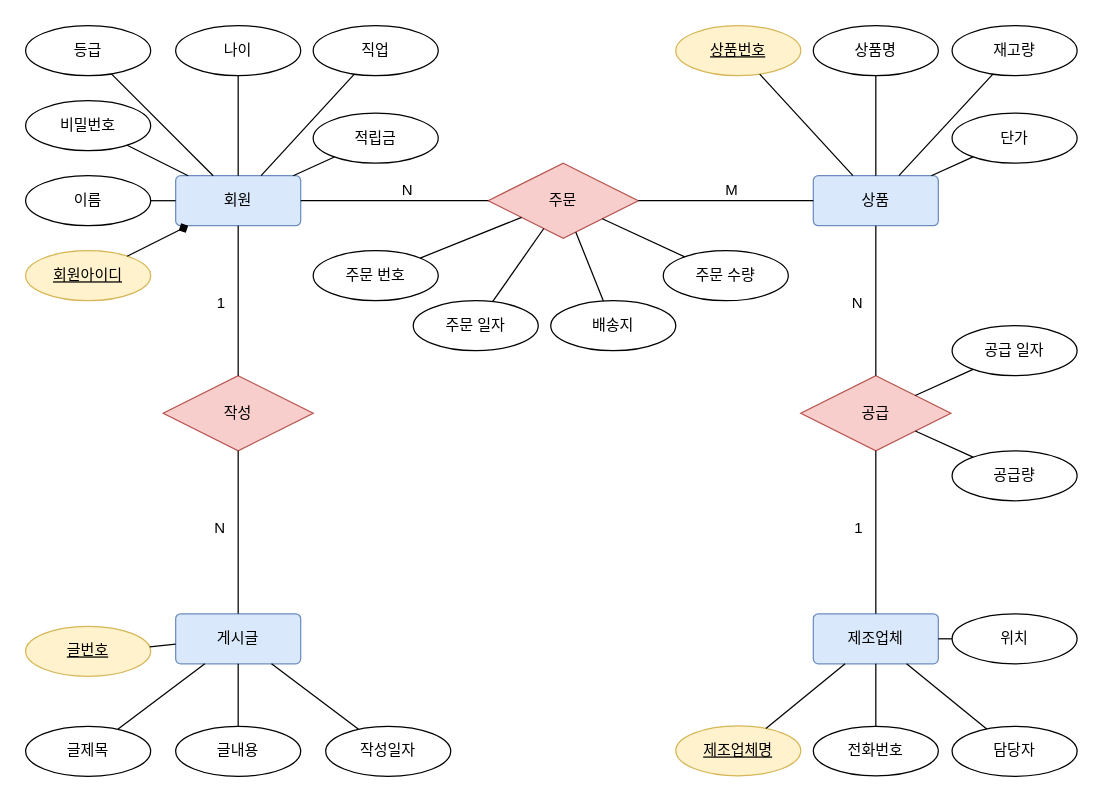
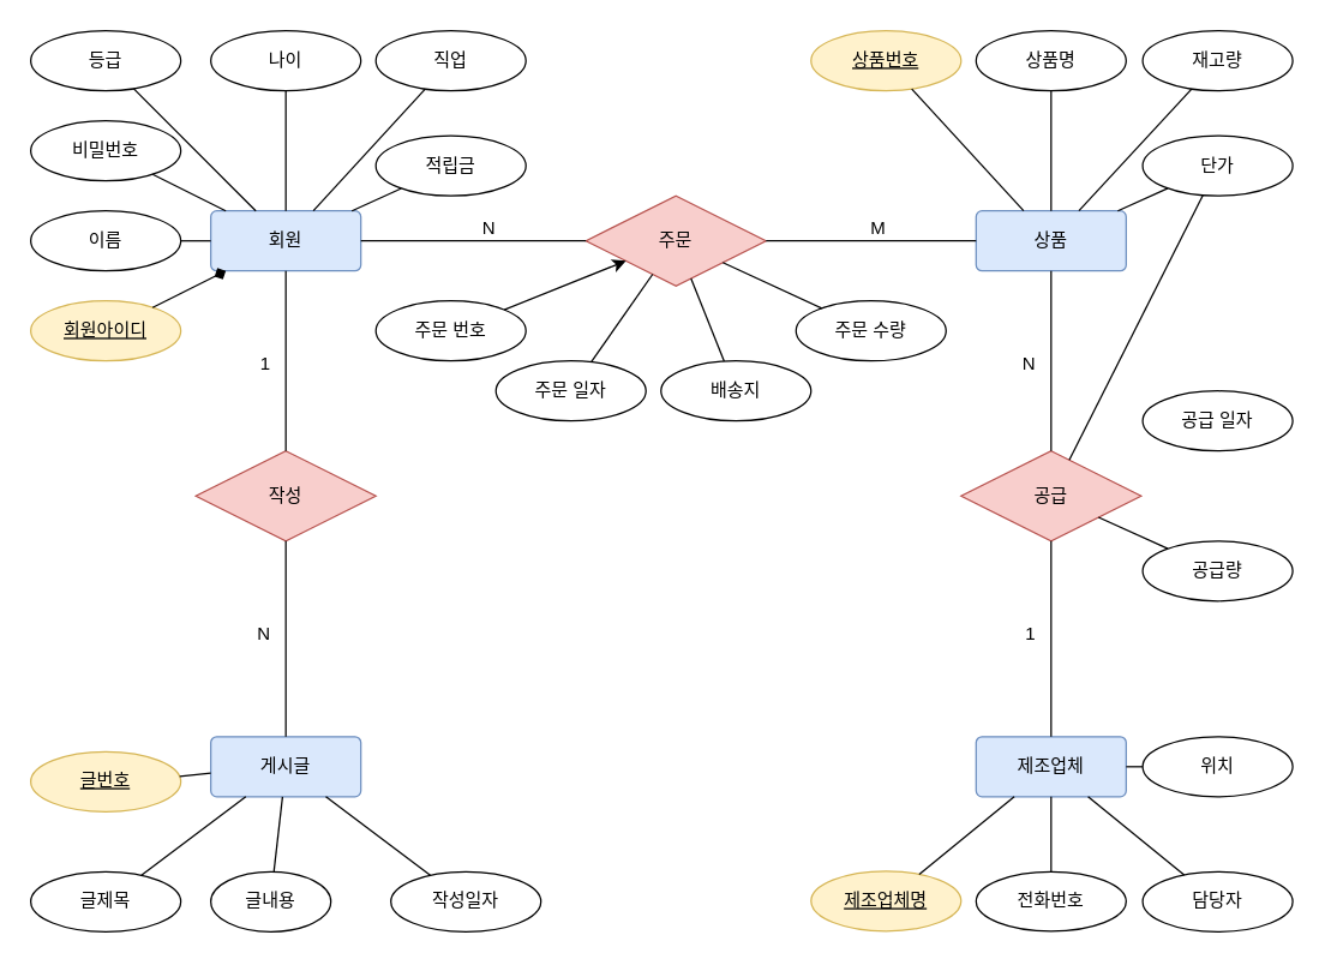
- <mxCell id="63" value="" style="endArrow=none;html=1;rounded=0;" parent="1" source="59" target="48" edge="1"><mxGeometry relative="1" as="geometry"><mxPoint x="300" y="300" as="sourcePoint" /><mxPoint x="460" y="300" as="targetPoint" /></mxGeometry></mxCell>
+ <mxCell id="63" value="" style="endArrow=classic;html=1;rounded=0;" parent="1" source="59" target="48" edge="1"><mxGeometry relative="1" as="geometry"><mxPoint x="300" y="300" as="sourcePoint" /><mxPoint x="460" y="300" as="targetPoint" /></mxGeometry></mxCell>
- <mxCell id="69" value="" style="endArrow=none;html=1;rounded=0;" parent="1" source="54" target="67" edge="1"><mxGeometry relative="1" as="geometry"><mxPoint x="760" y="166.793" as="sourcePoint" /><mxPoint x="820.532" y="162.91" as="targetPoint" /></mxGeometry></mxCell>
+ <mxCell id="69" value="" style="endArrow=none;html=1;rounded=0;" parent="1" source="54" target="19" edge="1"><mxGeometry relative="1" as="geometry"><mxPoint x="760" y="166.793" as="sourcePoint" /><mxPoint x="820.532" y="162.91" as="targetPoint" /></mxGeometry></mxCell>
- <mxCell id="37" value="글내용" style="ellipse;whiteSpace=wrap;html=1;align=center;" parent="1" vertex="1"><mxGeometry x="140" y="580.41" width="100" height="40" as="geometry" /></mxCell>
+ <mxCell id="37" value="글내용" style="ellipse;whiteSpace=wrap;html=1;align=center;" parent="1" vertex="1"><mxGeometry x="140" y="580.41" width="80" height="40" as="geometry" /></mxCell>
